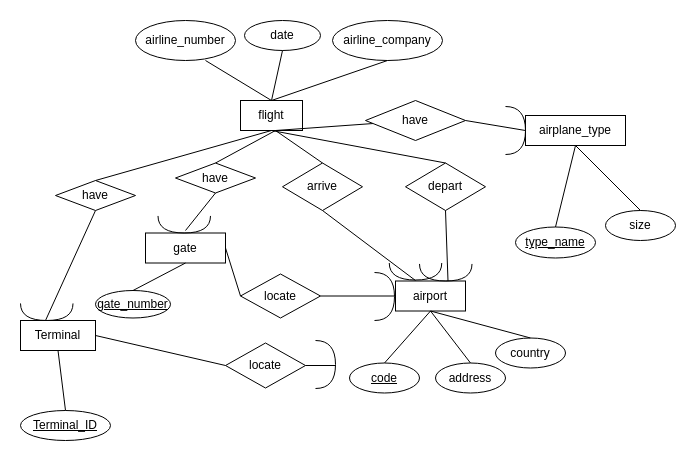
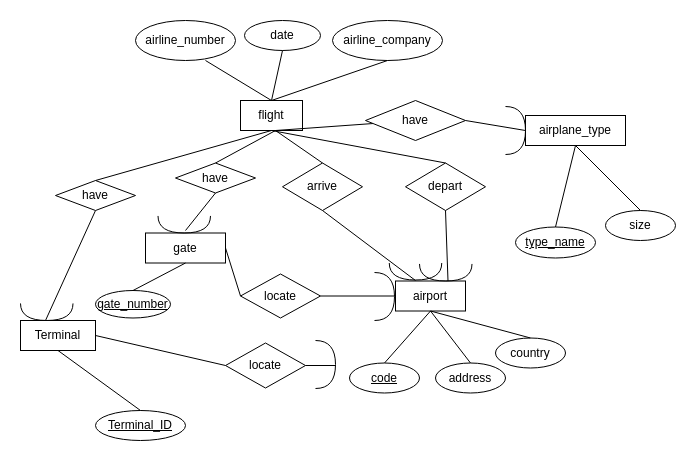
- <mxCell id="10" value="&lt;u&gt;Terminal_ID&lt;/u&gt;" style="ellipse;whiteSpace=wrap;html=1;" vertex="1" parent="1"><mxGeometry x="20" y="410" width="90" height="30" as="geometry" /></mxCell>
+ <mxCell id="10" value="&lt;u&gt;Terminal_ID&lt;/u&gt;" style="ellipse;whiteSpace=wrap;html=1;" vertex="1" parent="1"><mxGeometry x="95" y="410" width="90" height="30" as="geometry" /></mxCell>
